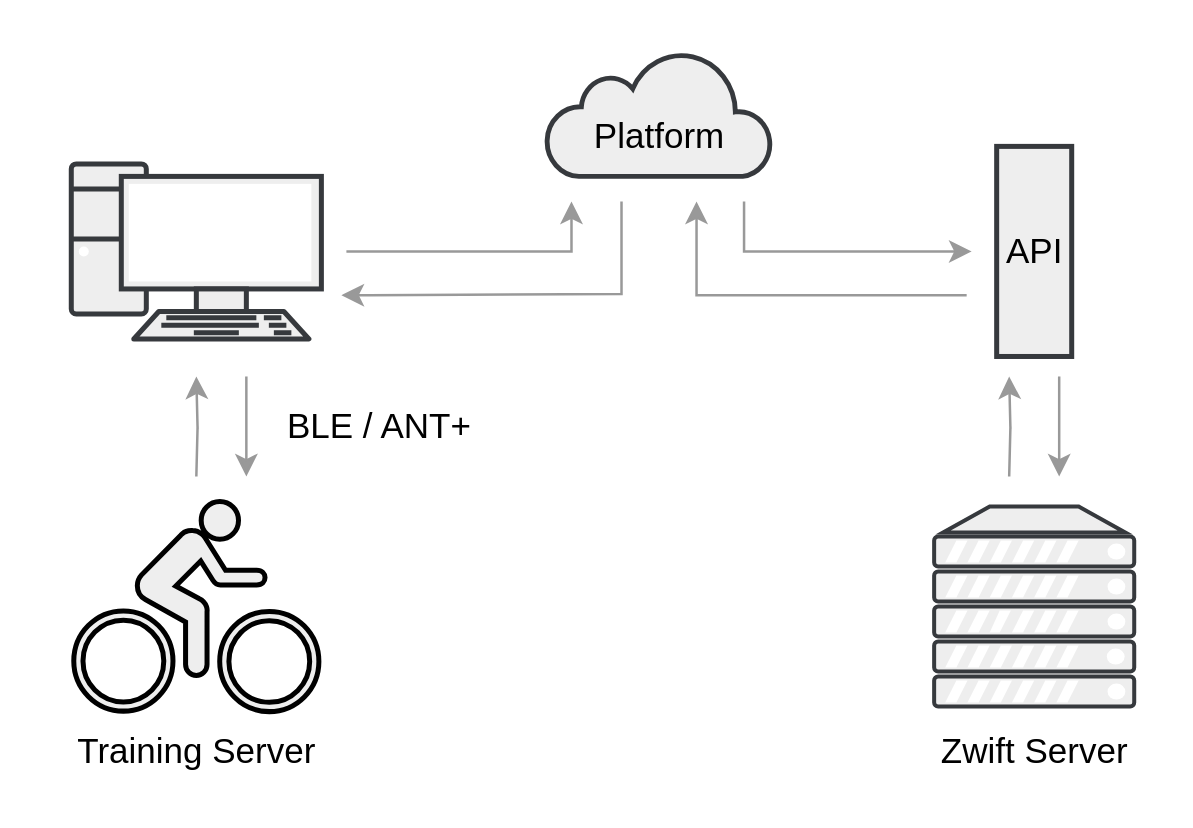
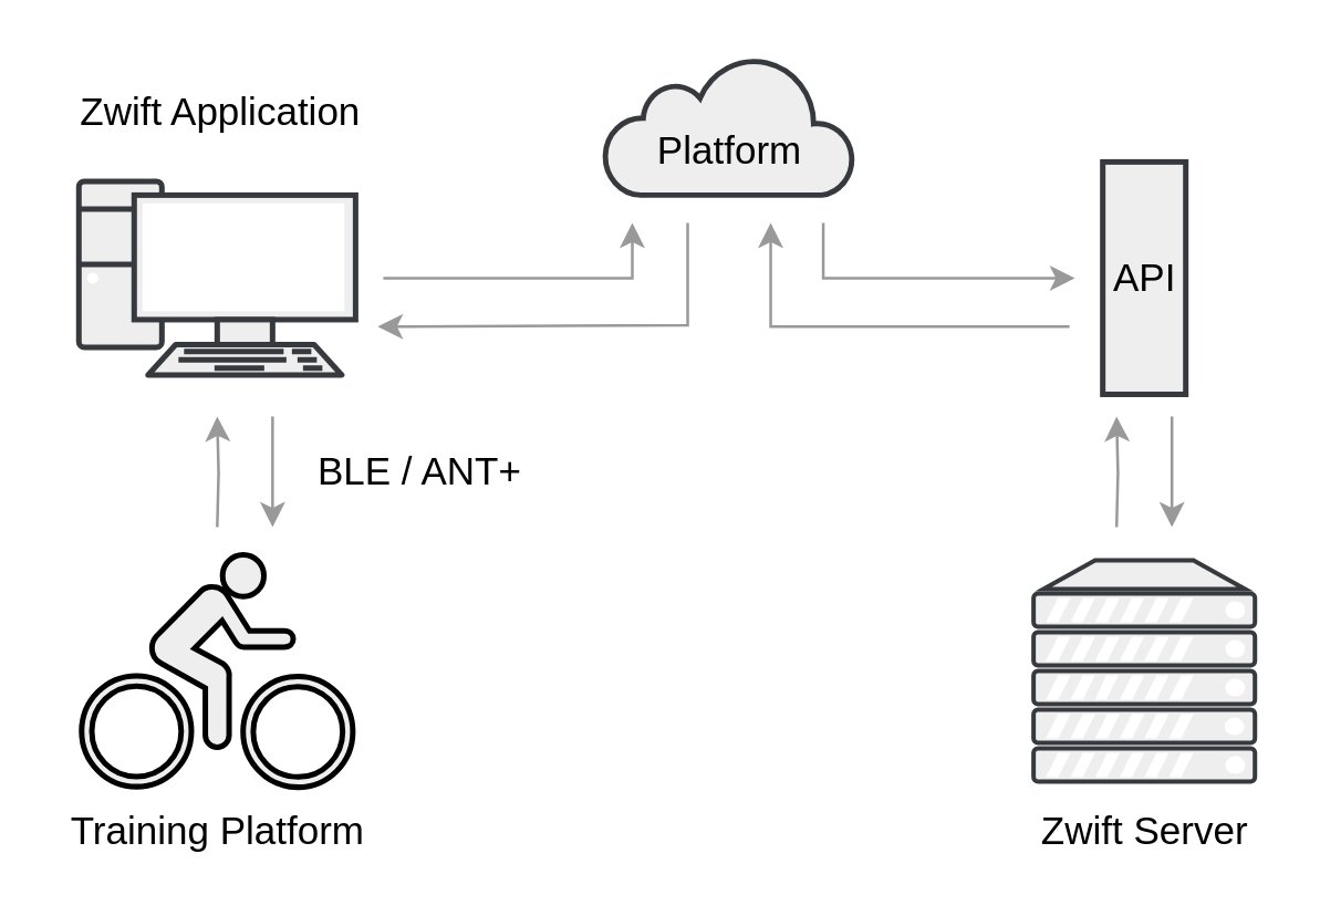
+ <mxCell id="12" value="&lt;font style=&quot;font-size: 14px&quot;&gt;Zwift Application&lt;/font&gt;" style="text;html=1;align=center;verticalAlign=middle;resizable=0;points=[];autosize=1;fontColor=#000000;" vertex="1" parent="1"><mxGeometry x="23" y="31" width="111" height="18" as="geometry" /></mxCell>
- <mxCell id="11" value="&lt;font style=&quot;font-size: 14px&quot;&gt;Training Server&lt;/font&gt;" style="text;html=1;align=center;verticalAlign=middle;resizable=0;points=[];autosize=1;fontColor=#000000;" vertex="1" parent="1"><mxGeometry x="20" y="291" width="116" height="18" as="geometry" /></mxCell>
+ <mxCell id="11" value="&lt;font style=&quot;font-size: 14px&quot;&gt;Training Platform&lt;/font&gt;" style="text;html=1;align=center;verticalAlign=middle;resizable=0;points=[];autosize=1;fontColor=#000000;" vertex="1" parent="1"><mxGeometry x="20" y="291" width="116" height="18" as="geometry" /></mxCell>
